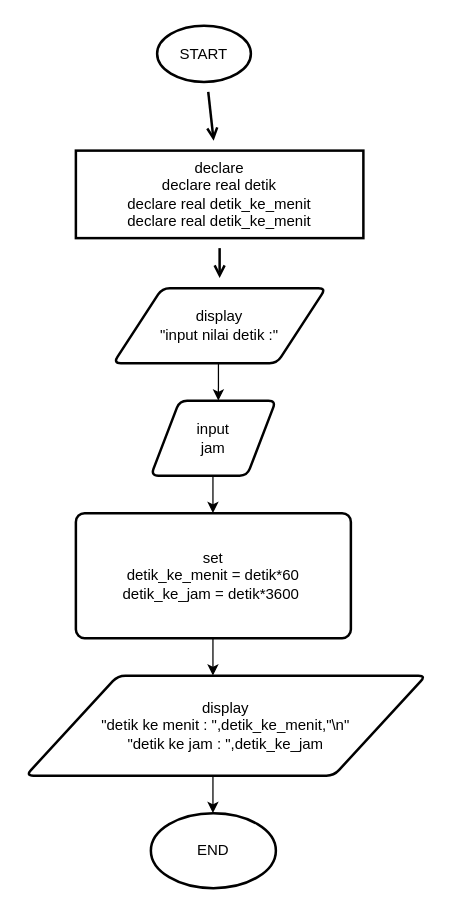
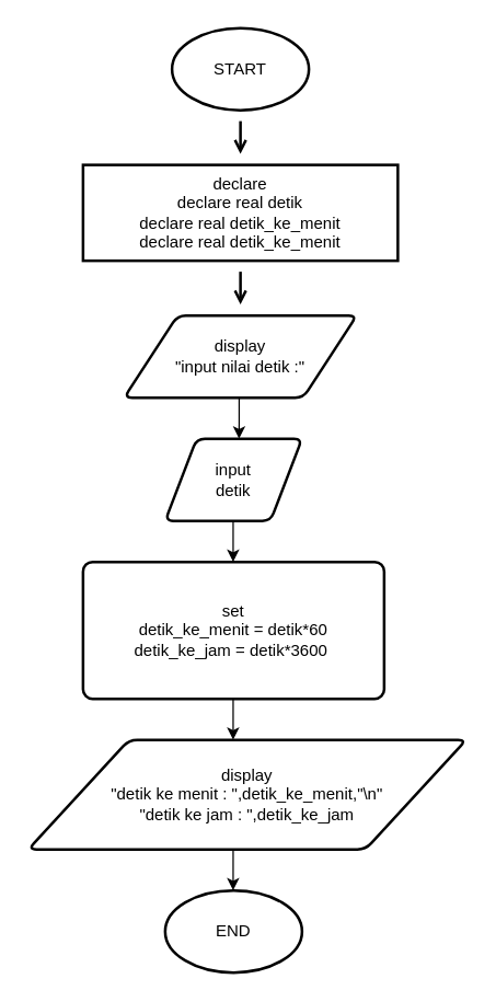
- <mxCell id="3" value="START" style="strokeWidth=2;html=1;shape=mxgraph.flowchart.start_1;whiteSpace=wrap;" parent="1" vertex="1"><mxGeometry x="125" y="20" width="75" height="45" as="geometry" /></mxCell>
+ <mxCell id="3" value="START" style="strokeWidth=2;html=1;shape=mxgraph.flowchart.start_1;whiteSpace=wrap;" parent="1" vertex="1"><mxGeometry x="125" y="20" width="100" height="60" as="geometry" /></mxCell>
- <mxCell id="5" value="input&lt;br&gt;jam" style="shape=parallelogram;html=1;strokeWidth=2;perimeter=parallelogramPerimeter;whiteSpace=wrap;rounded=1;arcSize=12;size=0.23;" parent="1" vertex="1"><mxGeometry x="120" y="320" width="100" height="60" as="geometry" /></mxCell>
+ <mxCell id="5" value="input&lt;br&gt;detik" style="shape=parallelogram;html=1;strokeWidth=2;perimeter=parallelogramPerimeter;whiteSpace=wrap;rounded=1;arcSize=12;size=0.23;" parent="1" vertex="1"><mxGeometry x="120" y="320" width="100" height="60" as="geometry" /></mxCell>
